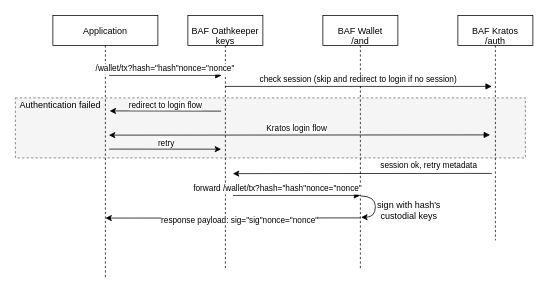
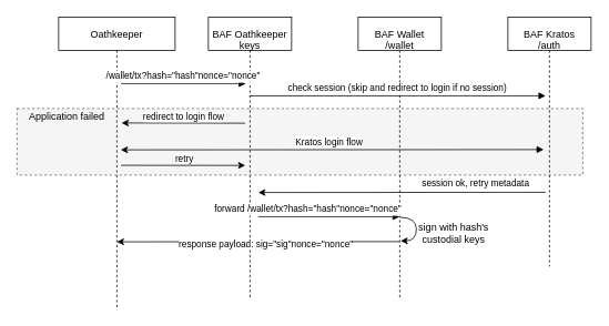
- <mxCell id="3" value="Application" style="shape=umlLifeline;perimeter=lifelinePerimeter;container=1;collapsible=0;recursiveResize=0;rounded=0;shadow=0;strokeWidth=1;" parent="1" vertex="1"><mxGeometry x="70" y="20" width="140" height="350" as="geometry" /></mxCell>
+ <mxCell id="3" value="Oathkeeper" style="shape=umlLifeline;perimeter=lifelinePerimeter;container=1;collapsible=0;recursiveResize=0;rounded=0;shadow=0;strokeWidth=1;" parent="1" vertex="1"><mxGeometry x="70" y="20" width="140" height="350" as="geometry" /></mxCell>
- <mxCell id="10" value="/and" style="text;html=1;strokeColor=none;fillColor=none;align=center;verticalAlign=middle;whiteSpace=wrap;rounded=0;" vertex="1" parent="9"><mxGeometry x="30" y="30" width="40" height="10" as="geometry" /></mxCell>
+ <mxCell id="10" value="/wallet" style="text;html=1;strokeColor=none;fillColor=none;align=center;verticalAlign=middle;whiteSpace=wrap;rounded=0;" vertex="1" parent="9"><mxGeometry x="30" y="30" width="40" height="10" as="geometry" /></mxCell>
- <mxCell id="17" value="Authentication failed" style="text;html=1;strokeColor=none;fillColor=none;align=center;verticalAlign=middle;whiteSpace=wrap;rounded=0;dashed=1;" vertex="1" parent="1"><mxGeometry x="20" y="130" width="120" height="20" as="geometry" /></mxCell>
+ <mxCell id="17" value="Application failed" style="text;html=1;strokeColor=none;fillColor=none;align=center;verticalAlign=middle;whiteSpace=wrap;rounded=0;dashed=1;" vertex="1" parent="1"><mxGeometry x="20" y="130" width="120" height="20" as="geometry" /></mxCell>
